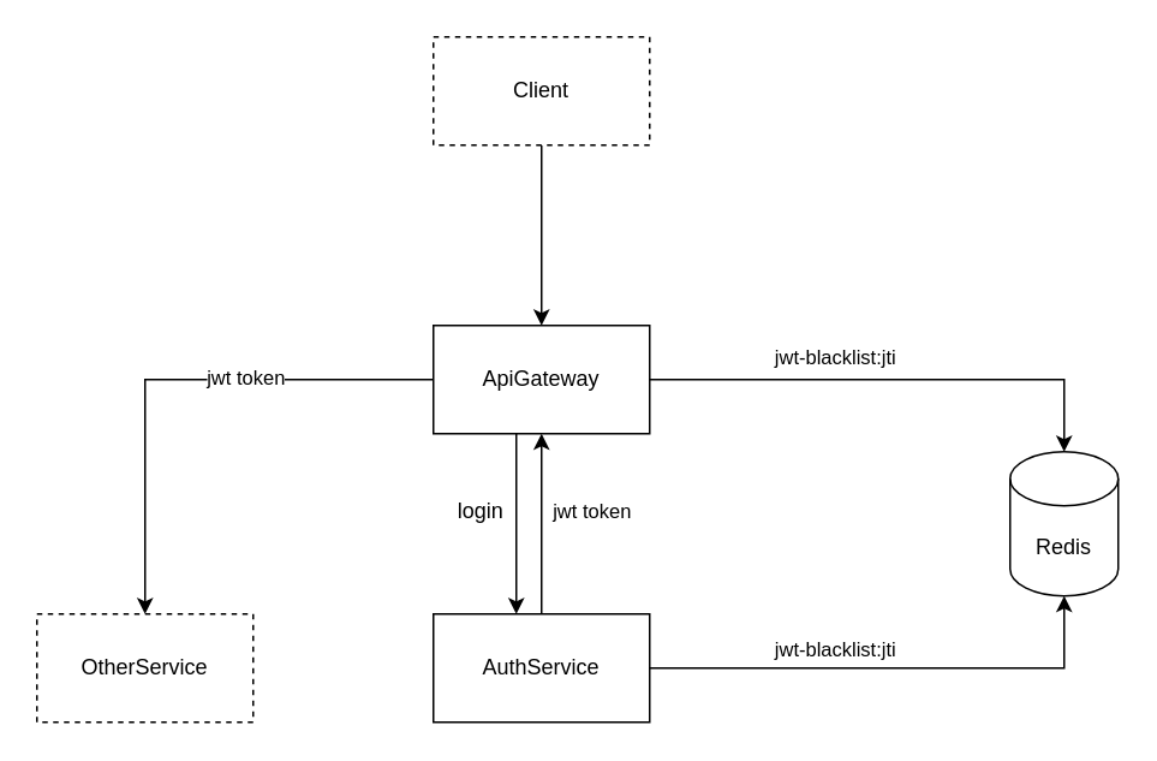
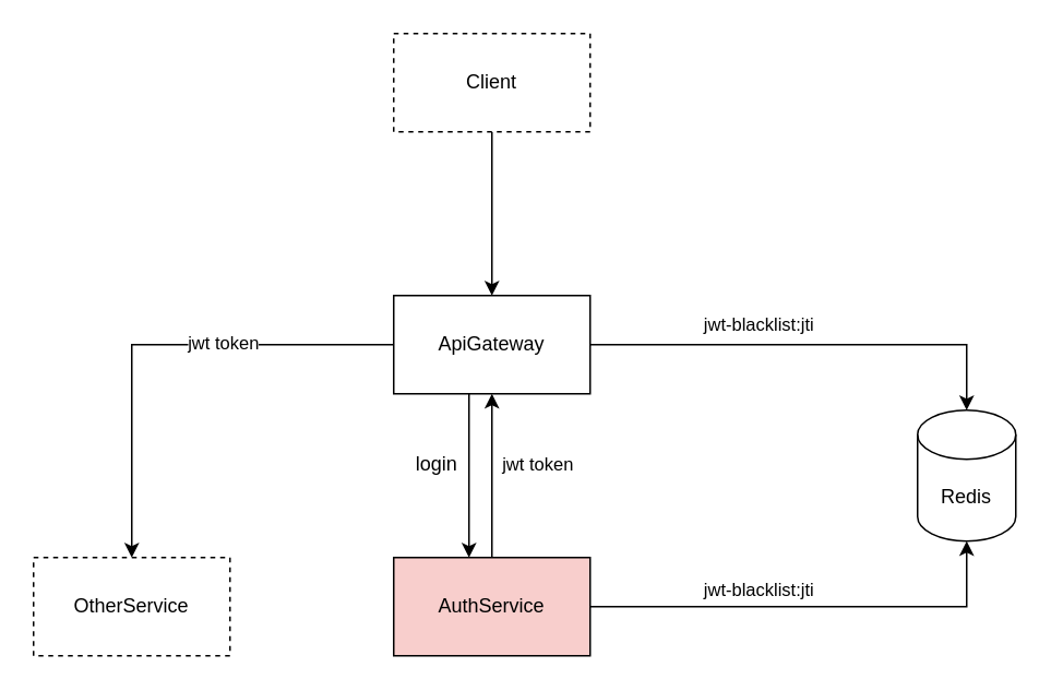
- <mxCell id="12" value="AuthService" style="rounded=0;whiteSpace=wrap;html=1;" vertex="1" parent="1"><mxGeometry x="240" y="340" width="120" height="60" as="geometry" /></mxCell>
+ <mxCell id="12" value="AuthService" style="rounded=0;whiteSpace=wrap;html=1;fillColor=#f8cecc;" vertex="1" parent="1"><mxGeometry x="240" y="340" width="120" height="60" as="geometry" /></mxCell>
